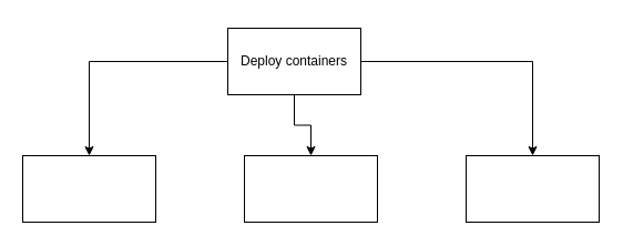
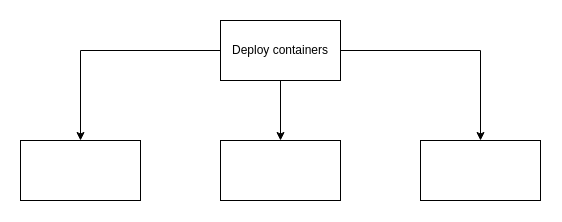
- <mxCell id="5" value="&lt;div&gt;Deploy containers&lt;/div&gt;" style="whiteSpace=wrap;html=1;" vertex="1" parent="1"><mxGeometry x="205" y="25" width="120" height="60" as="geometry" /></mxCell>
+ <mxCell id="5" value="&lt;div&gt;Deploy containers&lt;/div&gt;" style="whiteSpace=wrap;html=1;" vertex="1" parent="1"><mxGeometry x="220" y="20" width="120" height="60" as="geometry" /></mxCell>
